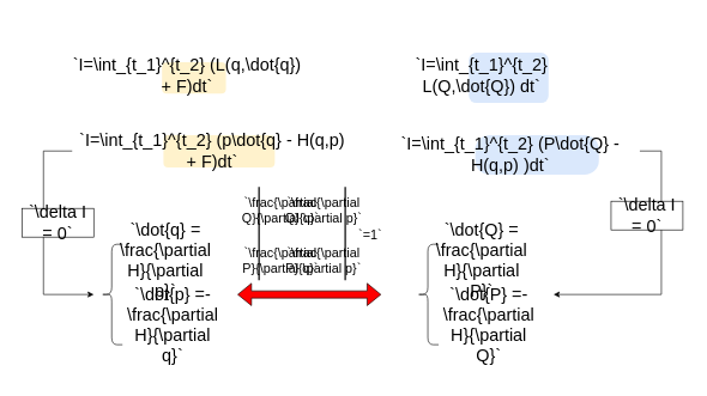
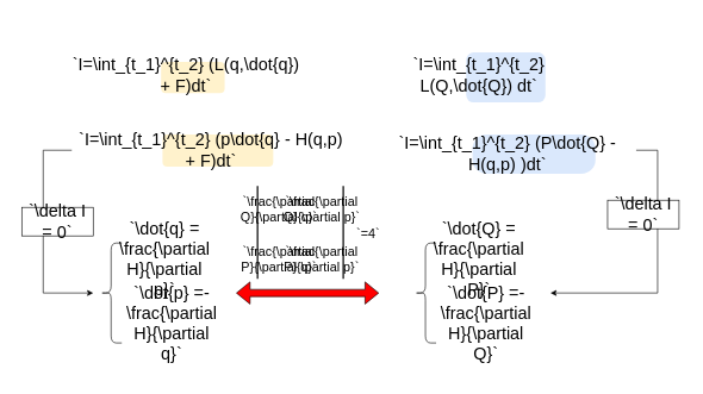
- <mxCell id="28" value="`=1`" style="text;html=1;align=center;verticalAlign=middle;whiteSpace=wrap;rounded=0;fontSize=18;" vertex="1" parent="1"><mxGeometry x="490" y="310" width="50" height="35" as="geometry" /></mxCell>
+ <mxCell id="28" value="`=4`" style="text;html=1;align=center;verticalAlign=middle;whiteSpace=wrap;rounded=0;fontSize=18;" vertex="1" parent="1"><mxGeometry x="490" y="310" width="50" height="35" as="geometry" /></mxCell>
